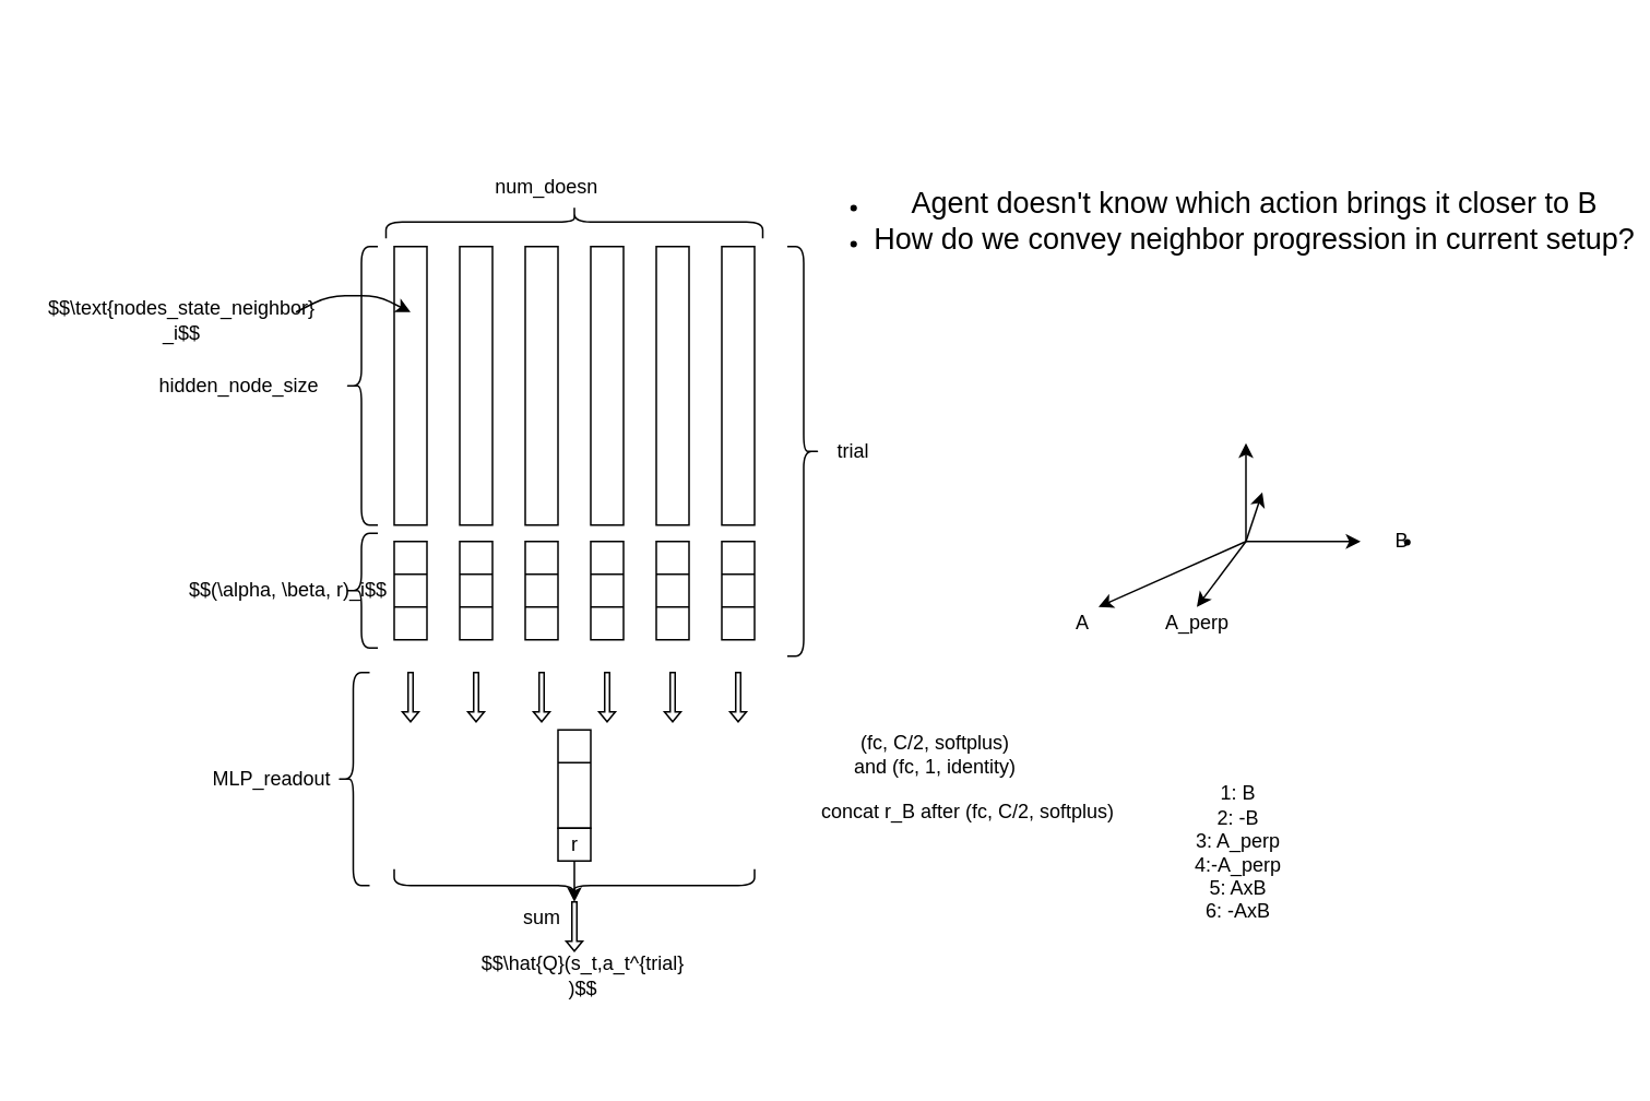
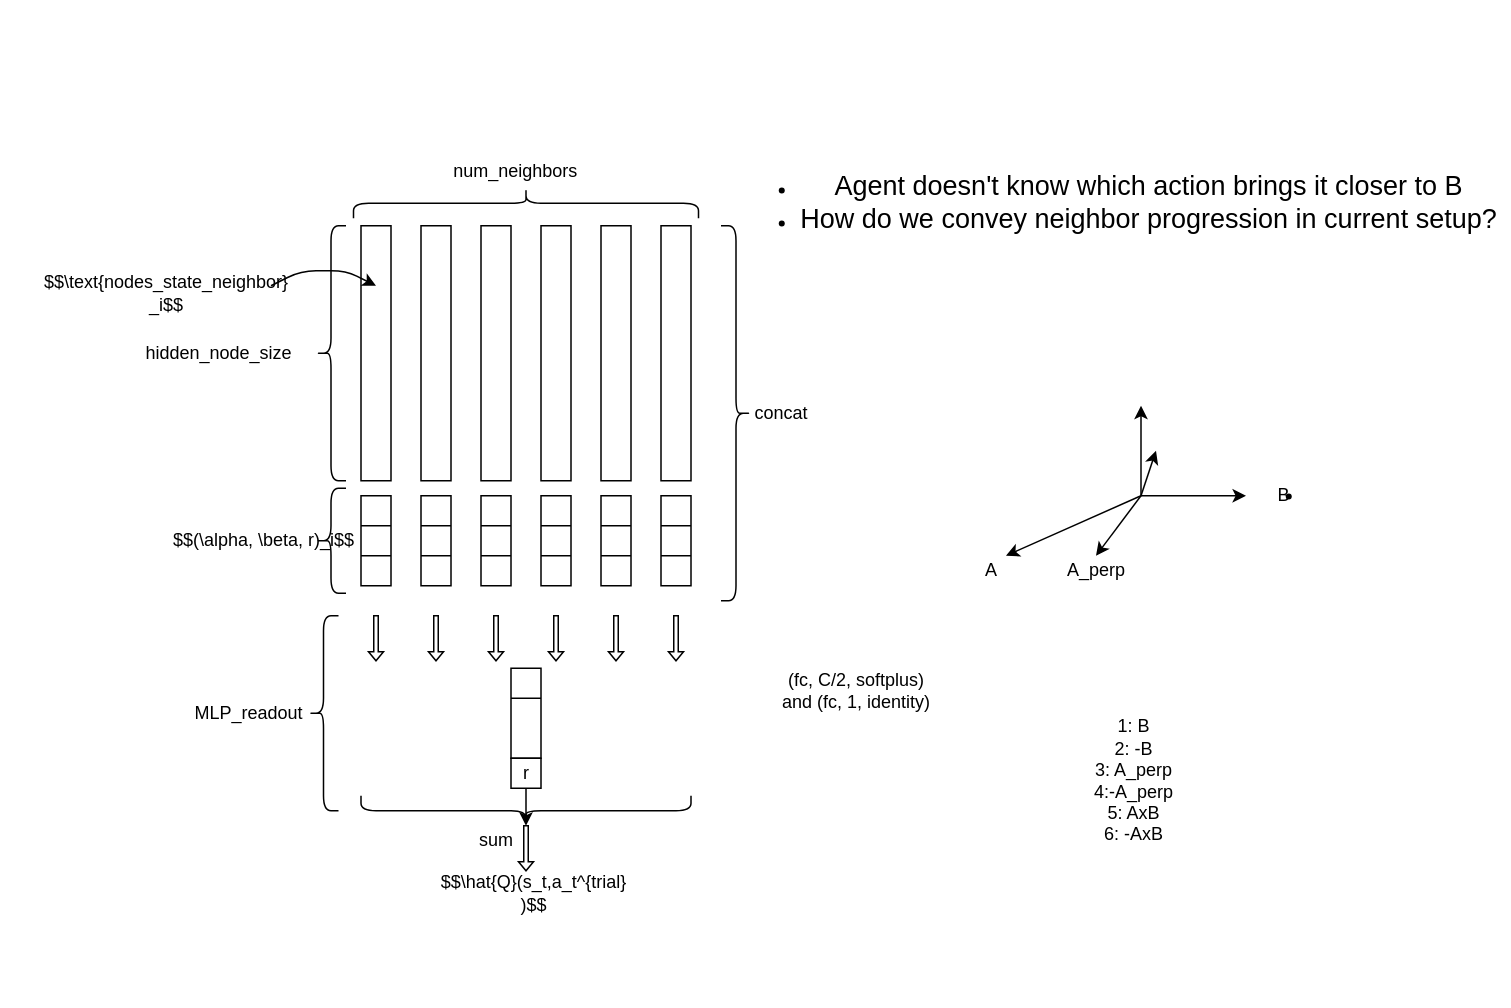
- <mxCell id="30" value="num_doesn" style="text;whiteSpace=wrap;html=1;" vertex="1" parent="1"><mxGeometry x="300" y="100" width="100" height="30" as="geometry" /></mxCell>
+ <mxCell id="30" value="num_neighbors" style="text;whiteSpace=wrap;html=1;" vertex="1" parent="1"><mxGeometry x="300" y="100" width="100" height="30" as="geometry" /></mxCell>
- <mxCell id="41" value="trial" style="text;html=1;align=center;verticalAlign=middle;resizable=0;points=[];autosize=1;" vertex="1" parent="1"><mxGeometry x="495" y="265" width="50" height="20" as="geometry" /></mxCell>
+ <mxCell id="41" value="concat" style="text;html=1;align=center;verticalAlign=middle;resizable=0;points=[];autosize=1;" vertex="1" parent="1"><mxGeometry x="495" y="265" width="50" height="20" as="geometry" /></mxCell>
- <mxCell id="60" value="concat r_B after (fc, C/2, softplus)" style="text;html=1;align=center;verticalAlign=middle;resizable=0;points=[];autosize=1;" vertex="1" parent="1"><mxGeometry x="495" y="485" width="190" height="20" as="geometry" /></mxCell>
